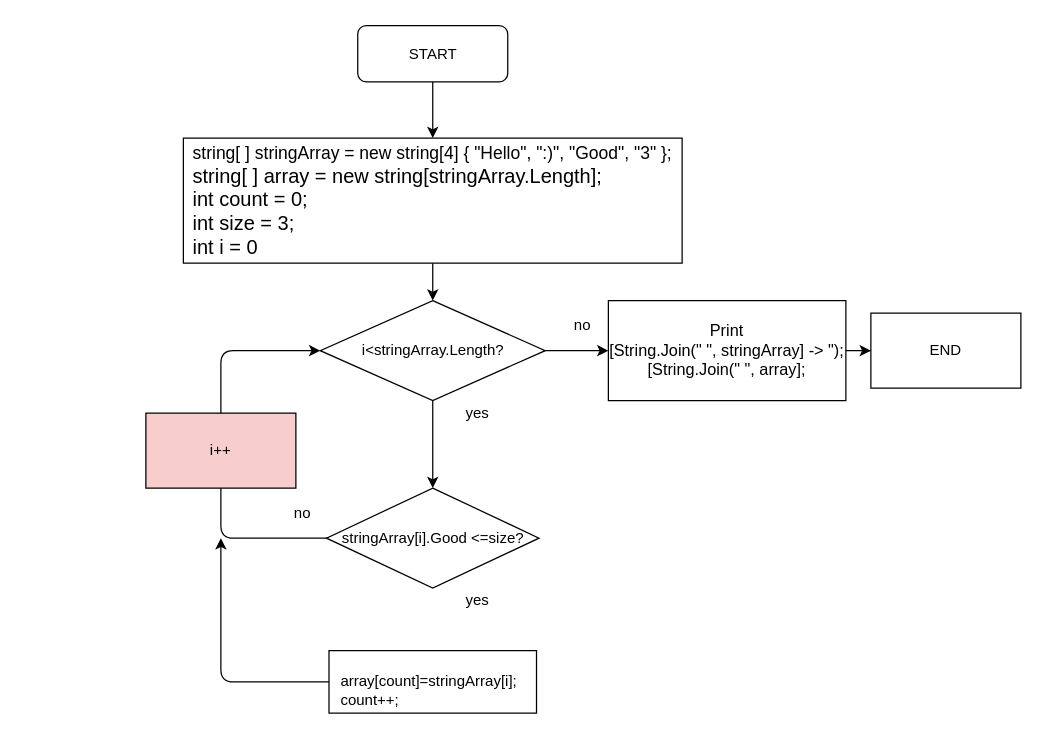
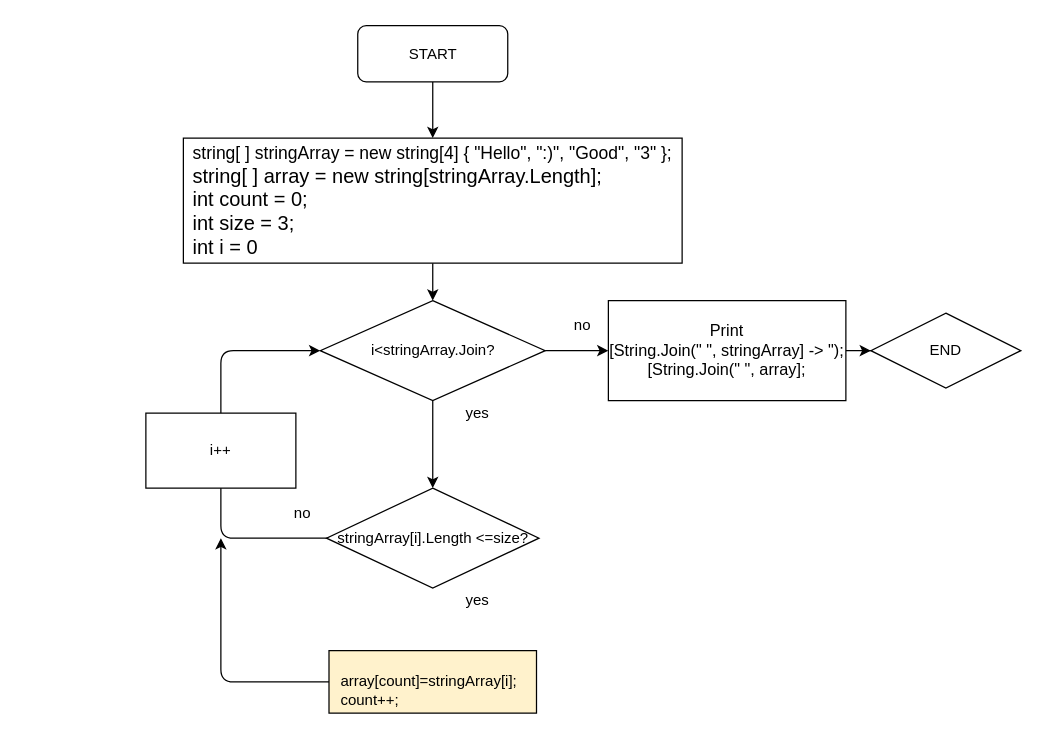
- <mxCell id="9" value="i&amp;lt;stringArray.Length?" style="rhombus;whiteSpace=wrap;html=1;rounded=0;" vertex="1" parent="1"><mxGeometry x="255.5" y="240" width="180" height="80" as="geometry" /></mxCell>
+ <mxCell id="9" value="i&amp;lt;stringArray.Join?" style="rhombus;whiteSpace=wrap;html=1;rounded=0;" vertex="1" parent="1"><mxGeometry x="255.5" y="240" width="180" height="80" as="geometry" /></mxCell>
- <mxCell id="15" value="END" style="whiteSpace=wrap;html=1;rounded=0;" vertex="1" parent="1"><mxGeometry x="696" y="250" width="120" height="60" as="geometry" /></mxCell>
+ <mxCell id="15" value="END" style="rhombus;whiteSpace=wrap;html=1;" vertex="1" parent="1"><mxGeometry x="696" y="250" width="120" height="60" as="geometry" /></mxCell>
- <mxCell id="17" value="i++" style="rounded=0;whiteSpace=wrap;html=1;fillColor=#f8cecc;" vertex="1" parent="1"><mxGeometry x="116" y="330" width="120" height="60" as="geometry" /></mxCell>
+ <mxCell id="17" value="i++" style="rounded=0;whiteSpace=wrap;html=1;" vertex="1" parent="1"><mxGeometry x="116" y="330" width="120" height="60" as="geometry" /></mxCell>
- <mxCell id="16" value="stringArray[i].Good &amp;lt;=size?" style="rhombus;whiteSpace=wrap;html=1;" vertex="1" parent="1"><mxGeometry x="260.5" y="390" width="170" height="80" as="geometry" /></mxCell>
+ <mxCell id="16" value="stringArray[i].Length &amp;lt;=size?" style="rhombus;whiteSpace=wrap;html=1;" vertex="1" parent="1"><mxGeometry x="260.5" y="390" width="170" height="80" as="geometry" /></mxCell>
- <mxCell id="18" value="&lt;div&gt;&lt;br&gt;&lt;/div&gt;&lt;div&gt;array[count]=stringArray[i];&amp;nbsp;&amp;nbsp;&lt;/div&gt;&lt;div style=&quot;text-align: left&quot;&gt;&lt;span&gt;count++;&lt;/span&gt;&lt;/div&gt;" style="rounded=0;whiteSpace=wrap;html=1;" vertex="1" parent="1"><mxGeometry x="262.5" y="520" width="166" height="50" as="geometry" /></mxCell>
+ <mxCell id="18" value="&lt;div&gt;&lt;br&gt;&lt;/div&gt;&lt;div&gt;array[count]=stringArray[i];&amp;nbsp;&amp;nbsp;&lt;/div&gt;&lt;div style=&quot;text-align: left&quot;&gt;&lt;span&gt;count++;&lt;/span&gt;&lt;/div&gt;" style="rounded=0;whiteSpace=wrap;html=1;fillColor=#fff2cc;" vertex="1" parent="1"><mxGeometry x="262.5" y="520" width="166" height="50" as="geometry" /></mxCell>
